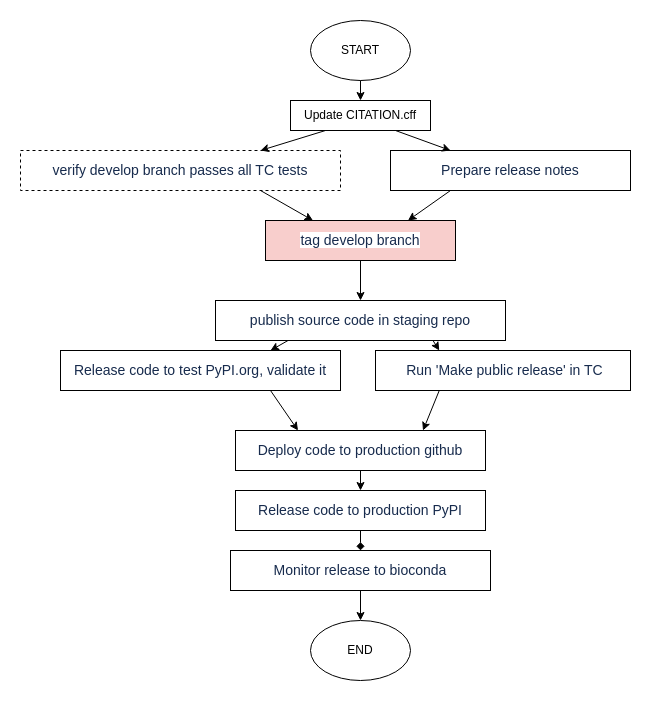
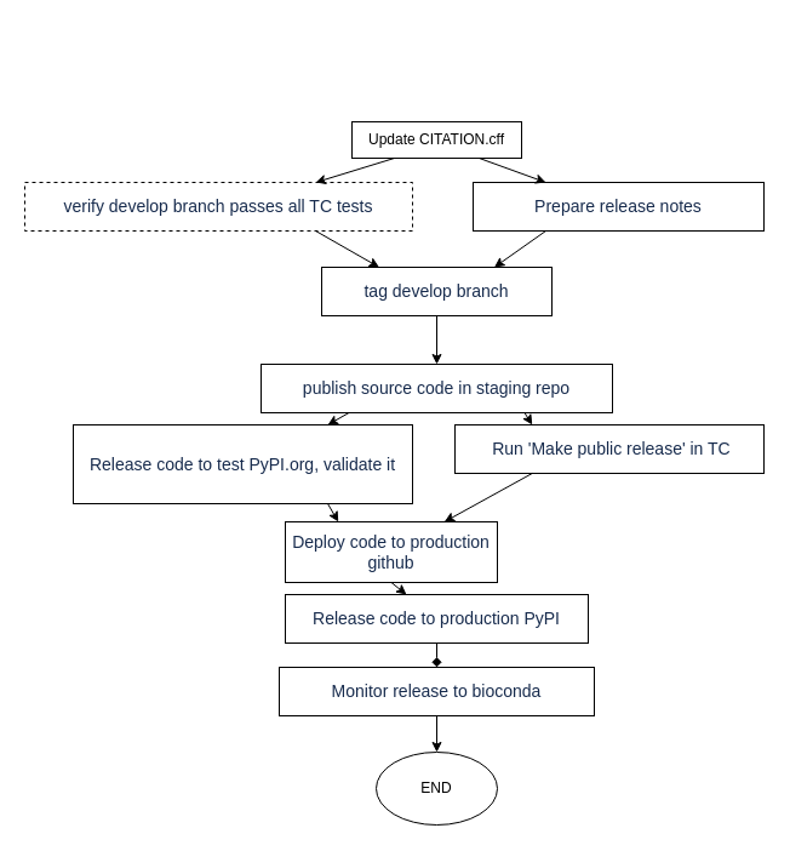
- <mxCell id="2" value="START" style="ellipse;whiteSpace=wrap;html=1;" vertex="1" parent="1"><mxGeometry x="310" y="20" width="100" height="60" as="geometry" /></mxCell>
- <mxCell id="14" value="" style="endArrow=classic;html=1;rounded=0;exitX=0.5;exitY=1;exitDx=0;exitDy=0;entryX=0.5;entryY=0;entryDx=0;entryDy=0;" edge="1" parent="1" source="2" target="4"><mxGeometry width="50" height="50" relative="1" as="geometry"><mxPoint x="290" y="460" as="sourcePoint" /><mxPoint x="340" y="410" as="targetPoint" /></mxGeometry></mxCell>
- <mxCell id="7" value="&lt;span style=&quot;color: rgb(23 , 43 , 77) ; font-family: , &amp;#34;system-ui&amp;#34; , &amp;#34;segoe ui&amp;#34; , &amp;#34;roboto&amp;#34; , &amp;#34;oxygen&amp;#34; , &amp;#34;ubuntu&amp;#34; , &amp;#34;fira sans&amp;#34; , &amp;#34;droid sans&amp;#34; , &amp;#34;helvetica neue&amp;#34; , sans-serif ; font-size: 14px ; background-color: rgb(255 , 255 , 255)&quot;&gt;tag develop branch&lt;/span&gt;" style="rounded=0;whiteSpace=wrap;html=1;fillColor=#f8cecc;" vertex="1" parent="1"><mxGeometry x="265" y="220" width="190" height="40" as="geometry" /></mxCell>
+ <mxCell id="7" value="&lt;span style=&quot;color: rgb(23 , 43 , 77) ; font-family: , &amp;#34;system-ui&amp;#34; , &amp;#34;segoe ui&amp;#34; , &amp;#34;roboto&amp;#34; , &amp;#34;oxygen&amp;#34; , &amp;#34;ubuntu&amp;#34; , &amp;#34;fira sans&amp;#34; , &amp;#34;droid sans&amp;#34; , &amp;#34;helvetica neue&amp;#34; , sans-serif ; font-size: 14px ; background-color: rgb(255 , 255 , 255)&quot;&gt;tag develop branch&lt;/span&gt;" style="rounded=0;whiteSpace=wrap;html=1;" vertex="1" parent="1"><mxGeometry x="265" y="220" width="190" height="40" as="geometry" /></mxCell>
- <mxCell id="8" value="&lt;span style=&quot;color: rgb(23 , 43 , 77) ; font-family: , &amp;#34;system-ui&amp;#34; , &amp;#34;segoe ui&amp;#34; , &amp;#34;roboto&amp;#34; , &amp;#34;oxygen&amp;#34; , &amp;#34;ubuntu&amp;#34; , &amp;#34;fira sans&amp;#34; , &amp;#34;droid sans&amp;#34; , &amp;#34;helvetica neue&amp;#34; , sans-serif ; font-size: 14px ; background-color: rgb(255 , 255 , 255)&quot;&gt;Release code to test PyPI.org, validate it&lt;/span&gt;" style="rounded=0;whiteSpace=wrap;html=1;" vertex="1" parent="1"><mxGeometry x="60" y="350" width="280" height="40" as="geometry" /></mxCell>
+ <mxCell id="8" value="&lt;span style=&quot;color: rgb(23 , 43 , 77) ; font-family: , &amp;#34;system-ui&amp;#34; , &amp;#34;segoe ui&amp;#34; , &amp;#34;roboto&amp;#34; , &amp;#34;oxygen&amp;#34; , &amp;#34;ubuntu&amp;#34; , &amp;#34;fira sans&amp;#34; , &amp;#34;droid sans&amp;#34; , &amp;#34;helvetica neue&amp;#34; , sans-serif ; font-size: 14px ; background-color: rgb(255 , 255 , 255)&quot;&gt;Release code to test PyPI.org, validate it&lt;/span&gt;" style="rounded=0;whiteSpace=wrap;html=1;" vertex="1" parent="1"><mxGeometry x="60" y="350" width="280" height="65" as="geometry" /></mxCell>
- <mxCell id="11" value="&lt;span style=&quot;color: rgb(23 , 43 , 77) ; font-size: 14px ; font-style: normal ; font-weight: 400 ; letter-spacing: normal ; text-indent: 0px ; text-transform: none ; word-spacing: 0px ; background-color: rgb(255 , 255 , 255) ; display: inline ; float: none&quot;&gt;Deploy code to production github&lt;/span&gt;" style="rounded=0;whiteSpace=wrap;html=1;" vertex="1" parent="1"><mxGeometry x="235" y="430" width="250" height="40" as="geometry" /></mxCell>
+ <mxCell id="11" value="&lt;span style=&quot;color: rgb(23 , 43 , 77) ; font-size: 14px ; font-style: normal ; font-weight: 400 ; letter-spacing: normal ; text-indent: 0px ; text-transform: none ; word-spacing: 0px ; background-color: rgb(255 , 255 , 255) ; display: inline ; float: none&quot;&gt;Deploy code to production github&lt;/span&gt;" style="rounded=0;whiteSpace=wrap;html=1;" vertex="1" parent="1"><mxGeometry x="235" y="430" width="175" height="50" as="geometry" /></mxCell>
